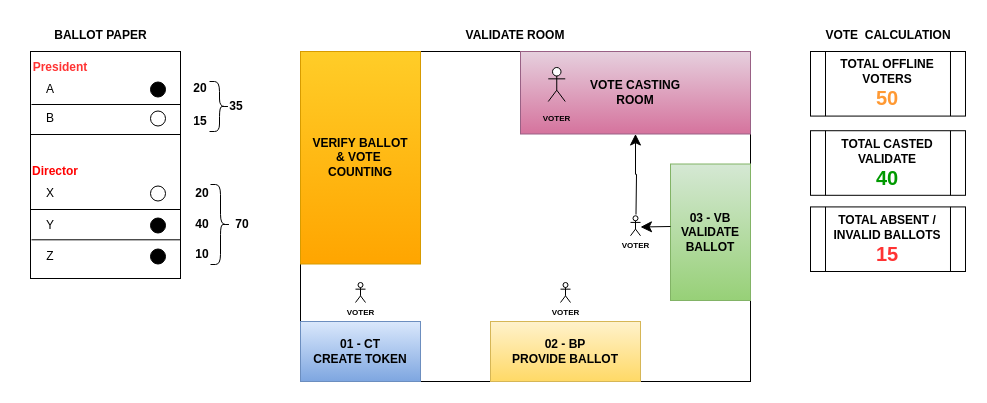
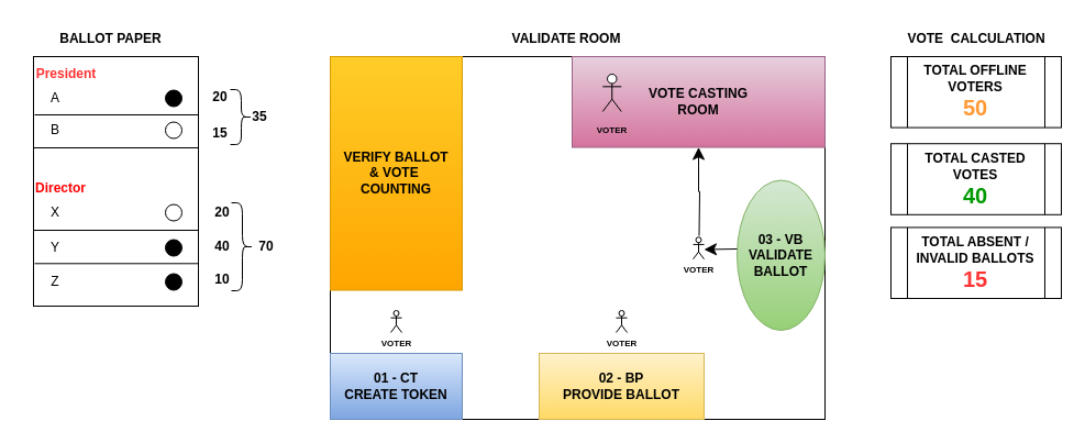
- <mxCell id="69" value="TOTAL CASTED VALIDATE&lt;br style=&quot;font-size: 12px;&quot;&gt;&lt;font color=&quot;#009900&quot; style=&quot;font-size: 20px;&quot;&gt;40&lt;/font&gt;" style="shape=process;whiteSpace=wrap;html=1;backgroundOutline=1;labelBackgroundColor=default;fontSize=12;fontColor=#000000;fillColor=#FFFFFF;gradientColor=none;fontStyle=1" vertex="1" parent="67"><mxGeometry y="79.217" width="154.99" height="64.579" as="geometry" /></mxCell>
+ <mxCell id="69" value="TOTAL CASTED VOTES&lt;br style=&quot;font-size: 12px;&quot;&gt;&lt;font color=&quot;#009900&quot; style=&quot;font-size: 20px;&quot;&gt;40&lt;/font&gt;" style="shape=process;whiteSpace=wrap;html=1;backgroundOutline=1;labelBackgroundColor=default;fontSize=12;fontColor=#000000;fillColor=#FFFFFF;gradientColor=none;fontStyle=1" vertex="1" parent="67"><mxGeometry y="79.217" width="154.99" height="64.579" as="geometry" /></mxCell>
- <mxCell id="53" value="03 - VB&lt;br&gt;VALIDATE BALLOT" style="rounded=0;whiteSpace=wrap;html=1;fontStyle=1;fillColor=#d5e8d4;strokeColor=#82b366;gradientColor=#97d077;" vertex="1" parent="49"><mxGeometry x="370" y="112.5" width="80" height="136.5" as="geometry" /></mxCell>
+ <mxCell id="53" value="03 - VB&lt;br&gt;VALIDATE BALLOT" style="ellipse;whiteSpace=wrap;html=1;fontStyle=1;fillColor=#d5e8d4;strokeColor=#82b366;gradientColor=#97d077;" vertex="1" parent="49"><mxGeometry x="370" y="112.5" width="80" height="136.5" as="geometry" /></mxCell>
